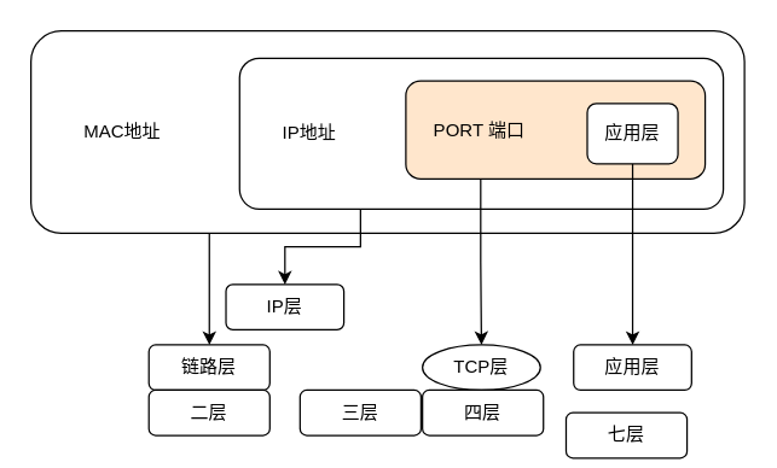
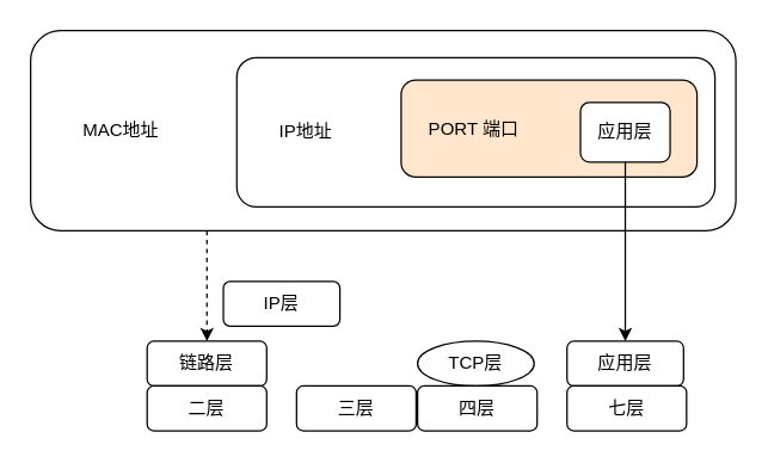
- <mxCell id="4" style="edgeStyle=orthogonalEdgeStyle;rounded=0;orthogonalLoop=1;jettySize=auto;html=1;exitX=0.25;exitY=1;exitDx=0;exitDy=0;entryX=0.5;entryY=0;entryDx=0;entryDy=0;" edge="1" parent="1" source="5" target="12"><mxGeometry relative="1" as="geometry" /></mxCell>
- <mxCell id="6" style="edgeStyle=orthogonalEdgeStyle;rounded=0;orthogonalLoop=1;jettySize=auto;html=1;exitX=0.25;exitY=1;exitDx=0;exitDy=0;entryX=0.5;entryY=0;entryDx=0;entryDy=0;" edge="1" parent="1" source="7" target="11"><mxGeometry relative="1" as="geometry" /></mxCell>
- <mxCell id="2" style="edgeStyle=orthogonalEdgeStyle;rounded=0;orthogonalLoop=1;jettySize=auto;html=1;exitX=0.25;exitY=1;exitDx=0;exitDy=0;entryX=0.5;entryY=0;entryDx=0;entryDy=0;" edge="1" parent="1" source="3" target="13"><mxGeometry relative="1" as="geometry" /></mxCell>
+ <mxCell id="2" style="edgeStyle=orthogonalEdgeStyle;rounded=0;orthogonalLoop=1;jettySize=auto;html=1;exitX=0.25;exitY=1;exitDx=0;exitDy=0;entryX=0.5;entryY=0;entryDx=0;entryDy=0;dashed=1;" edge="1" parent="1" source="3" target="13"><mxGeometry relative="1" as="geometry" /></mxCell>
- <mxCell id="17" value="七层" style="rounded=1;whiteSpace=wrap;html=1;" vertex="1" parent="1"><mxGeometry x="374" y="273" width="80" height="30" as="geometry" /></mxCell>
+ <mxCell id="17" value="七层" style="rounded=1;whiteSpace=wrap;html=1;" vertex="1" parent="1"><mxGeometry x="379" y="258" width="80" height="30" as="geometry" /></mxCell>
